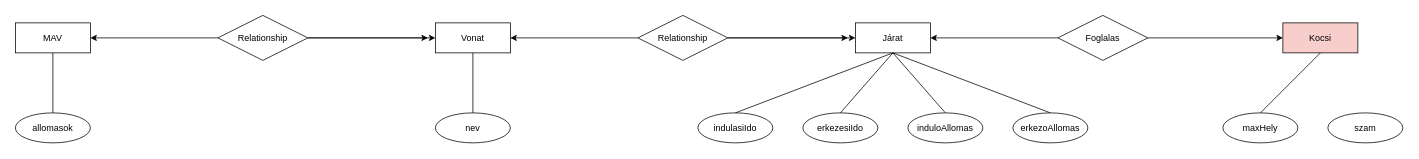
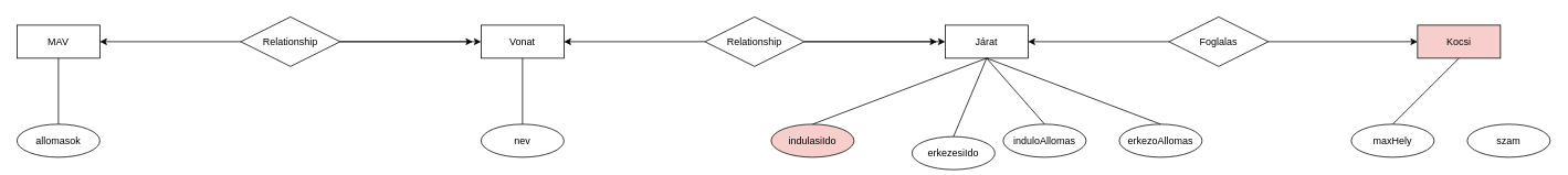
- <mxCell id="12" value="indulasiIdo" style="ellipse;whiteSpace=wrap;html=1;align=center;" parent="1" vertex="1"><mxGeometry x="930" y="150" width="100" height="40" as="geometry" /></mxCell>
+ <mxCell id="12" value="indulasiIdo" style="ellipse;whiteSpace=wrap;html=1;align=center;fillColor=#f8cecc;" parent="1" vertex="1"><mxGeometry x="930" y="150" width="100" height="40" as="geometry" /></mxCell>
- <mxCell id="11" value="erkezesiIdo" style="ellipse;whiteSpace=wrap;html=1;align=center;" parent="1" vertex="1"><mxGeometry x="1070" y="150" width="100" height="40" as="geometry" /></mxCell>
+ <mxCell id="11" value="erkezesiIdo" style="ellipse;whiteSpace=wrap;html=1;align=center;" parent="1" vertex="1"><mxGeometry x="1100" y="165" width="100" height="40" as="geometry" /></mxCell>
